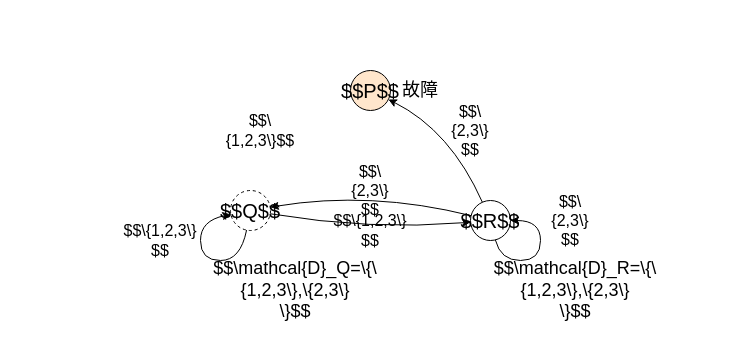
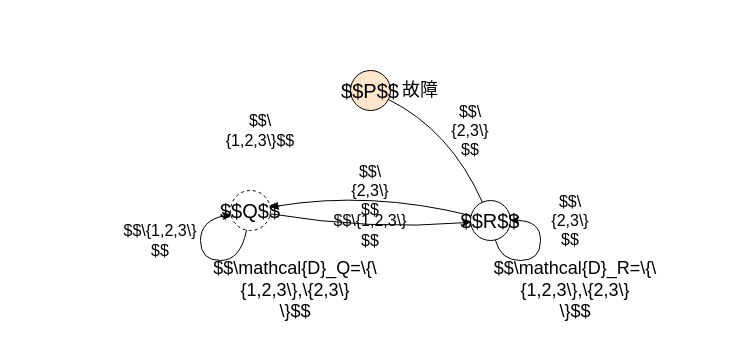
- <mxCell id="6" value="" style="curved=1;endArrow=classic;html=1;rounded=0;" parent="1" source="5" target="3" edge="1"><mxGeometry width="50" height="50" relative="1" as="geometry"><mxPoint x="270" y="210" as="sourcePoint" /><mxPoint x="320" y="160" as="targetPoint" /><Array as="points"><mxPoint x="450" y="130" /></Array></mxGeometry></mxCell>
+ <mxCell id="6" value="" style="curved=1;endArrow=none;html=1;rounded=0;" parent="1" source="5" target="3" edge="1"><mxGeometry width="50" height="50" relative="1" as="geometry"><mxPoint x="270" y="210" as="sourcePoint" /><mxPoint x="320" y="160" as="targetPoint" /><Array as="points"><mxPoint x="450" y="130" /></Array></mxGeometry></mxCell>
